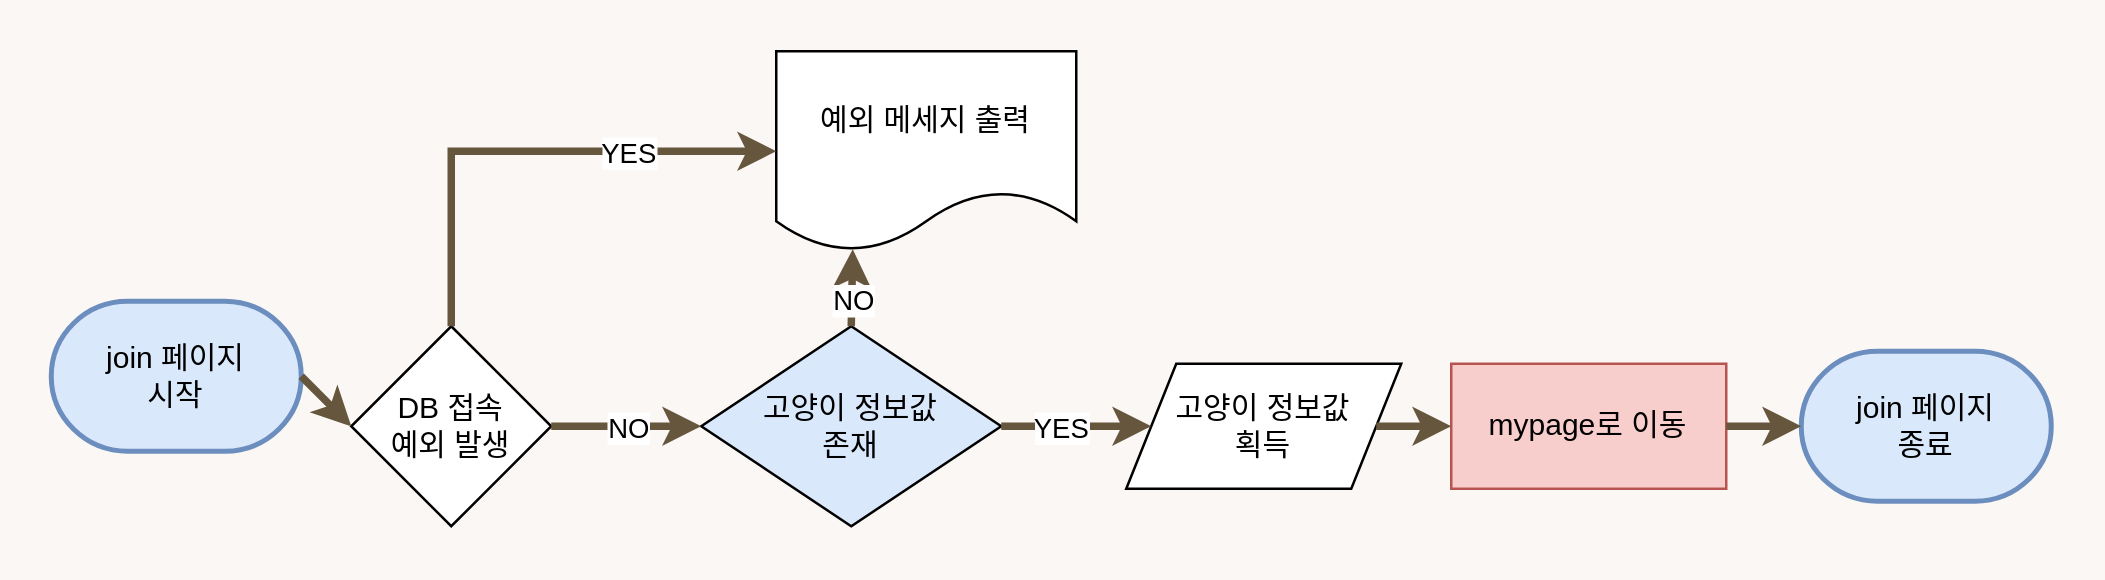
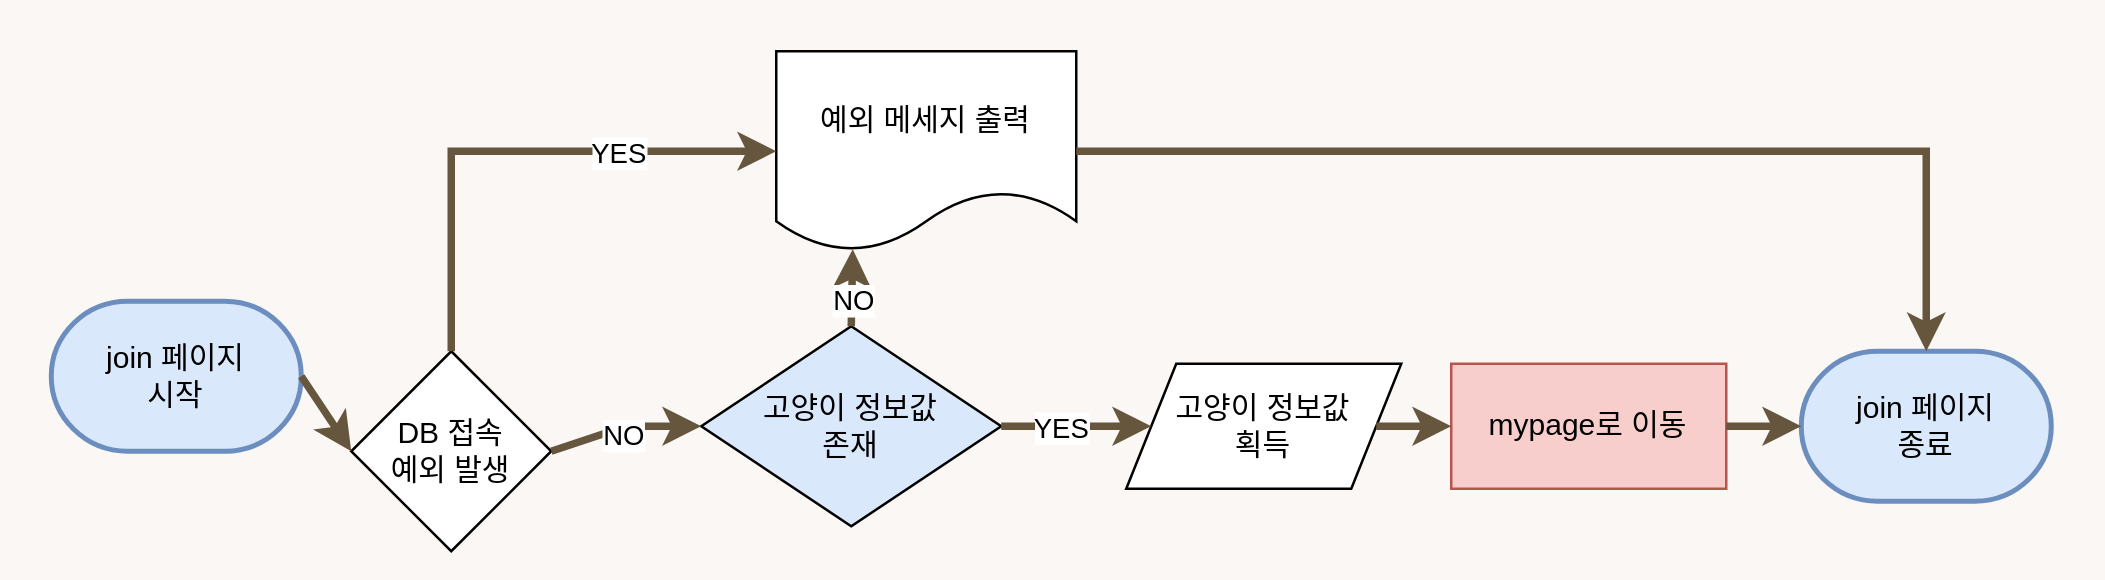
+ <mxCell id="8" value="" style="endArrow=classic;html=1;rounded=0;entryX=0.5;entryY=0;entryDx=0;entryDy=0;entryPerimeter=0;exitX=1;exitY=0.5;exitDx=0;exitDy=0;strokeWidth=3;strokeColor=#66563D;" edge="1" parent="1" source="5" target="3"><mxGeometry width="50" height="50" relative="1" as="geometry"><mxPoint x="570" y="360" as="sourcePoint" /><mxPoint x="340" y="410" as="targetPoint" /><Array as="points"><mxPoint x="770" y="60" /></Array></mxGeometry></mxCell>
- <mxCell id="4" value="DB 접속&lt;br&gt;예외 발생" style="rhombus;whiteSpace=wrap;html=1;" vertex="1" parent="1"><mxGeometry x="140" y="130" width="80" height="80" as="geometry" /></mxCell>
+ <mxCell id="4" value="DB 접속&lt;br&gt;예외 발생" style="rhombus;whiteSpace=wrap;html=1;" vertex="1" parent="1"><mxGeometry x="140" y="140" width="80" height="80" as="geometry" /></mxCell>
